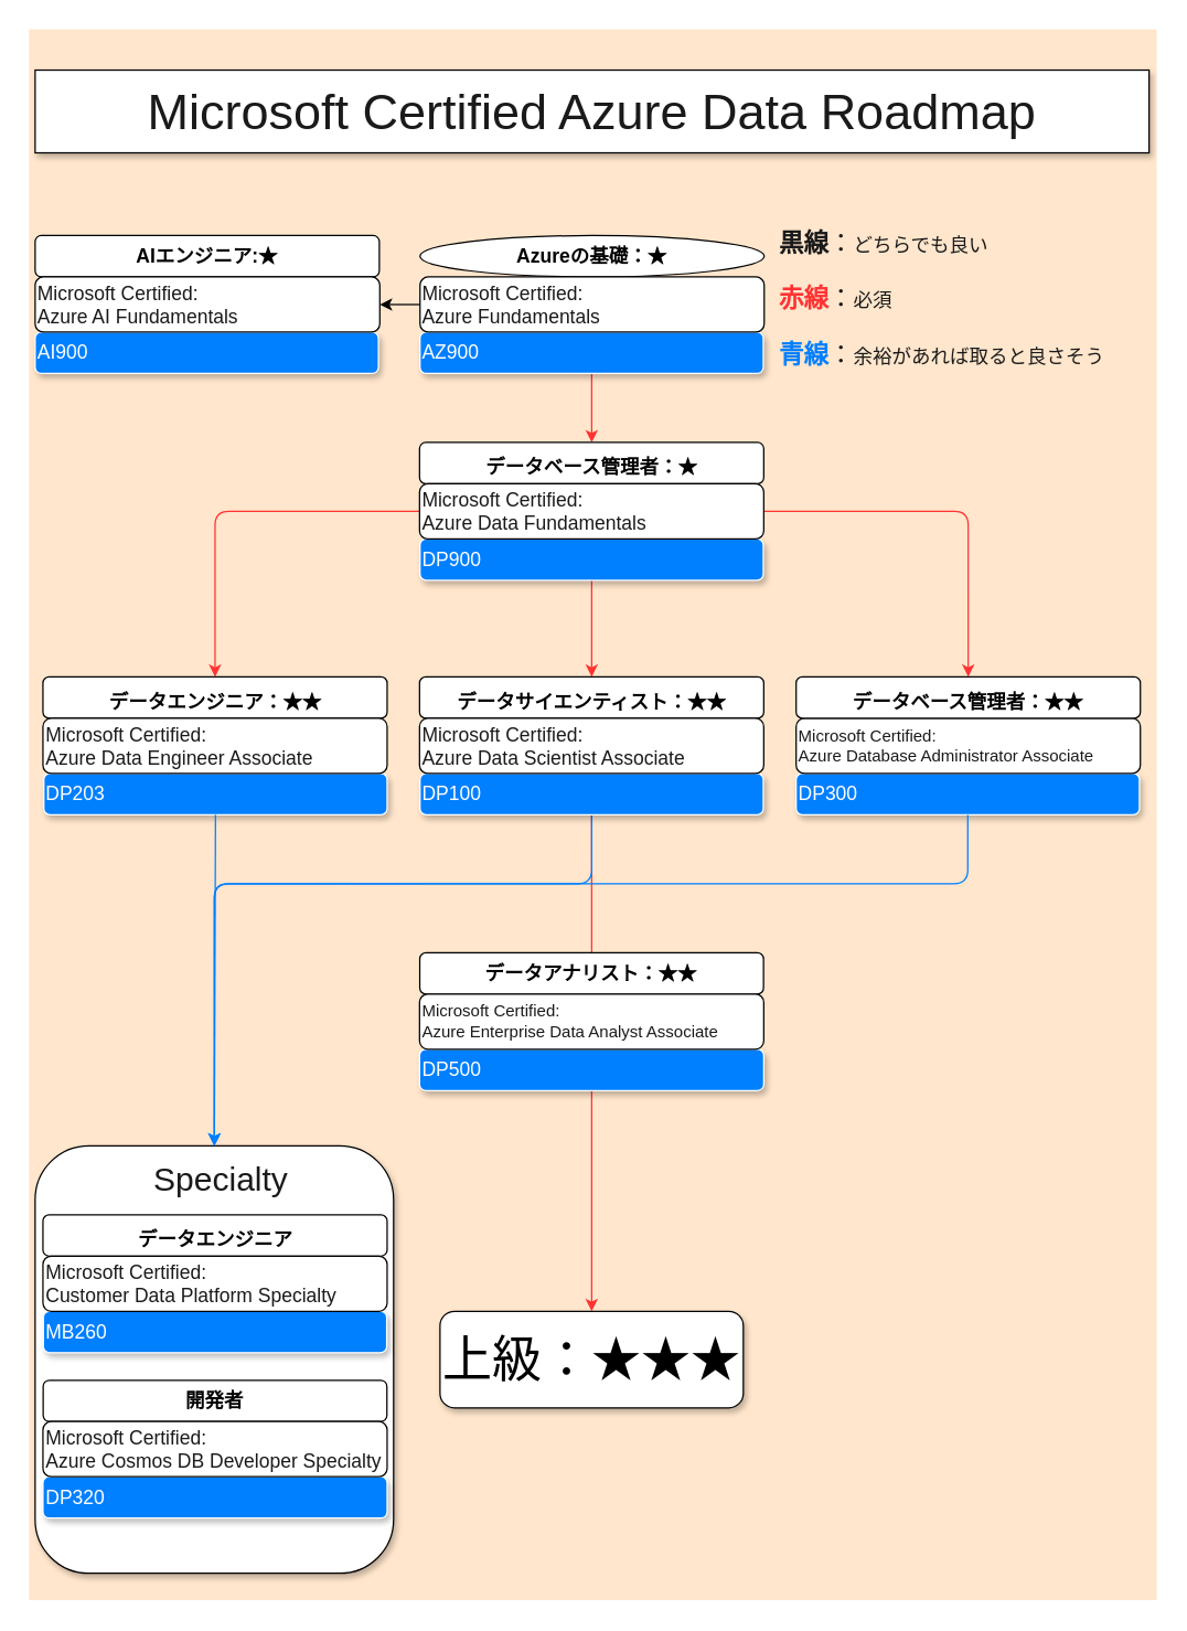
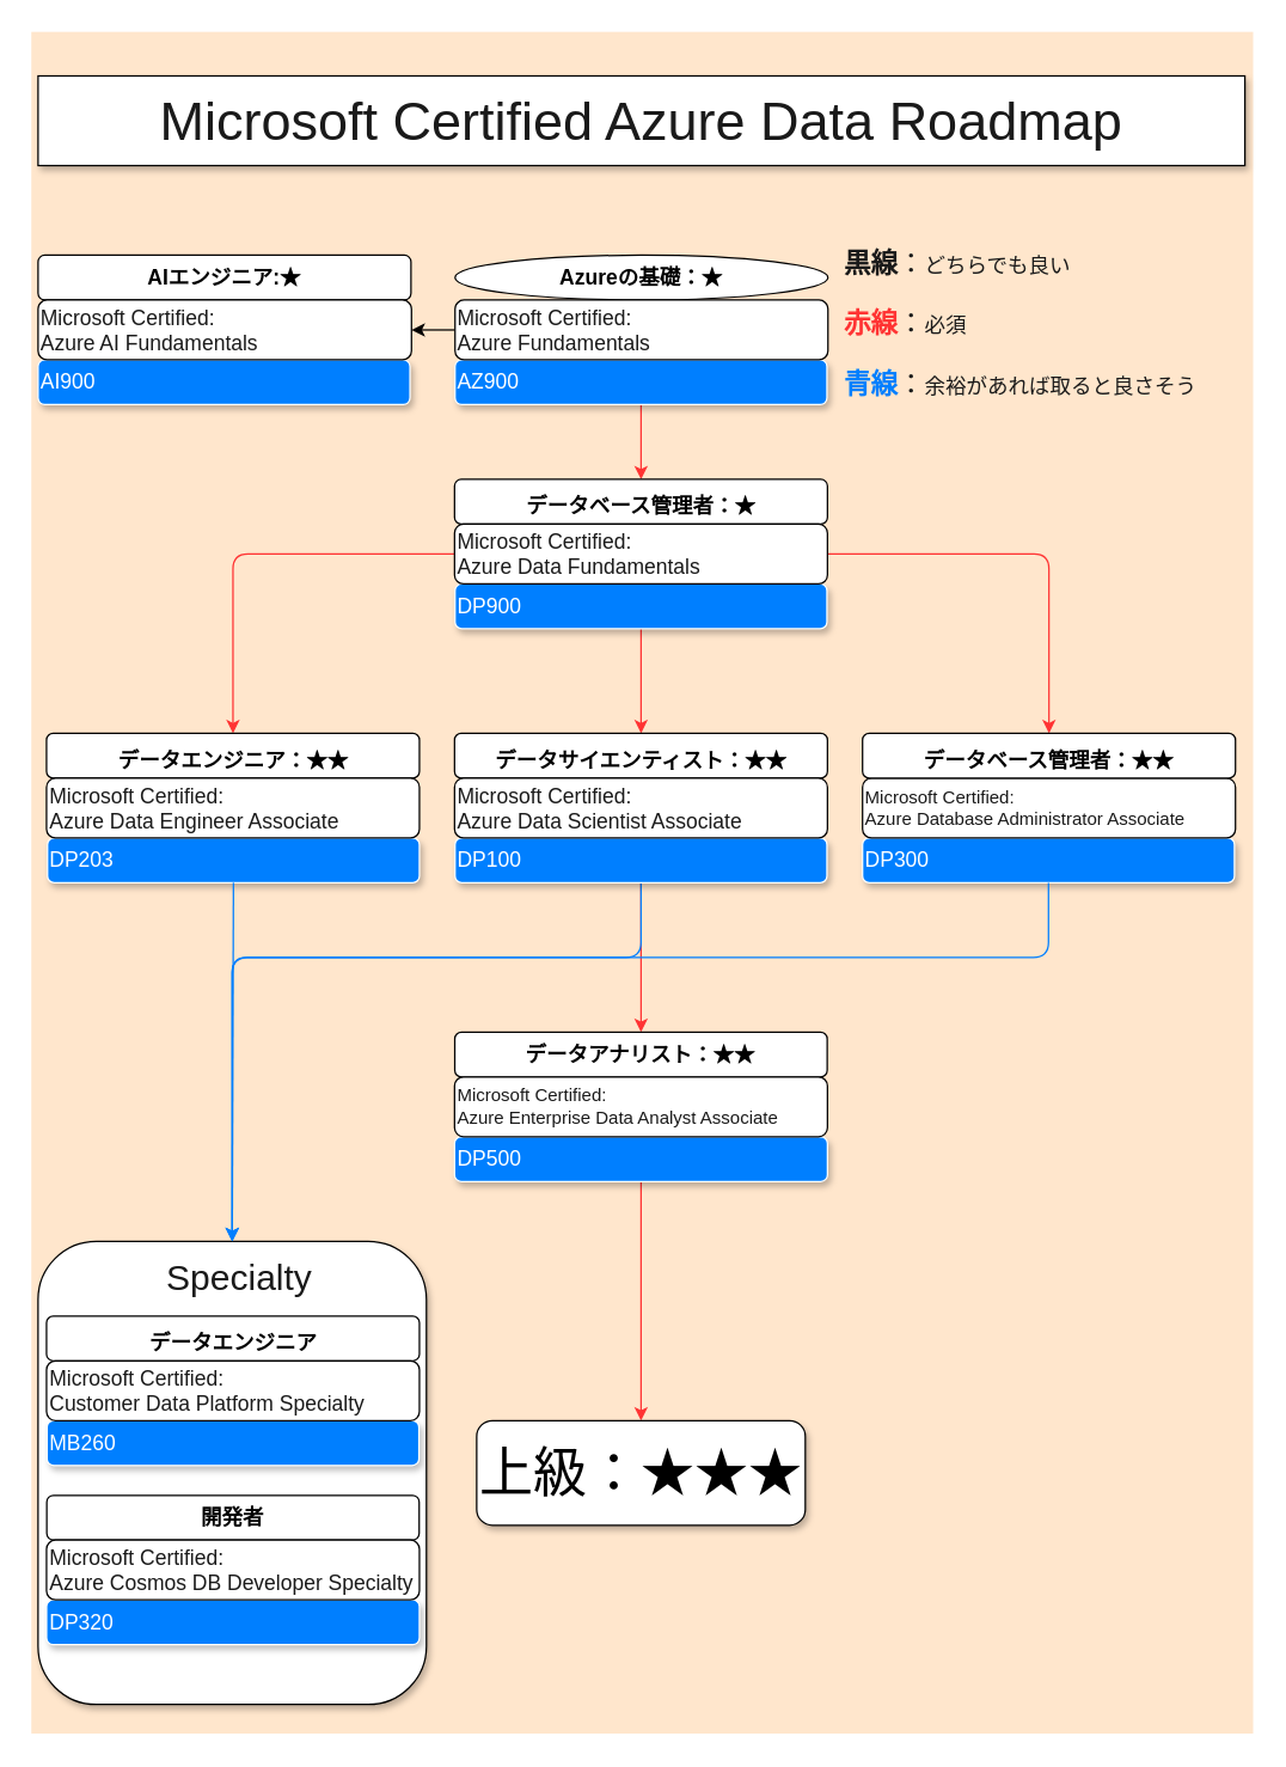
- <mxCell id="20" style="edgeStyle=orthogonalEdgeStyle;html=1;fontSize=12;fontColor=#1A1A1A;fillColor=#FF3333;strokeColor=#FF3333;endArrow=none;" edge="1" parent="1" source="23" target="31"><mxGeometry relative="1" as="geometry" /></mxCell>
+ <mxCell id="20" style="edgeStyle=orthogonalEdgeStyle;html=1;fontSize=12;fontColor=#1A1A1A;fillColor=#FF3333;strokeColor=#FF3333;" edge="1" parent="1" source="23" target="31"><mxGeometry relative="1" as="geometry" /></mxCell>
